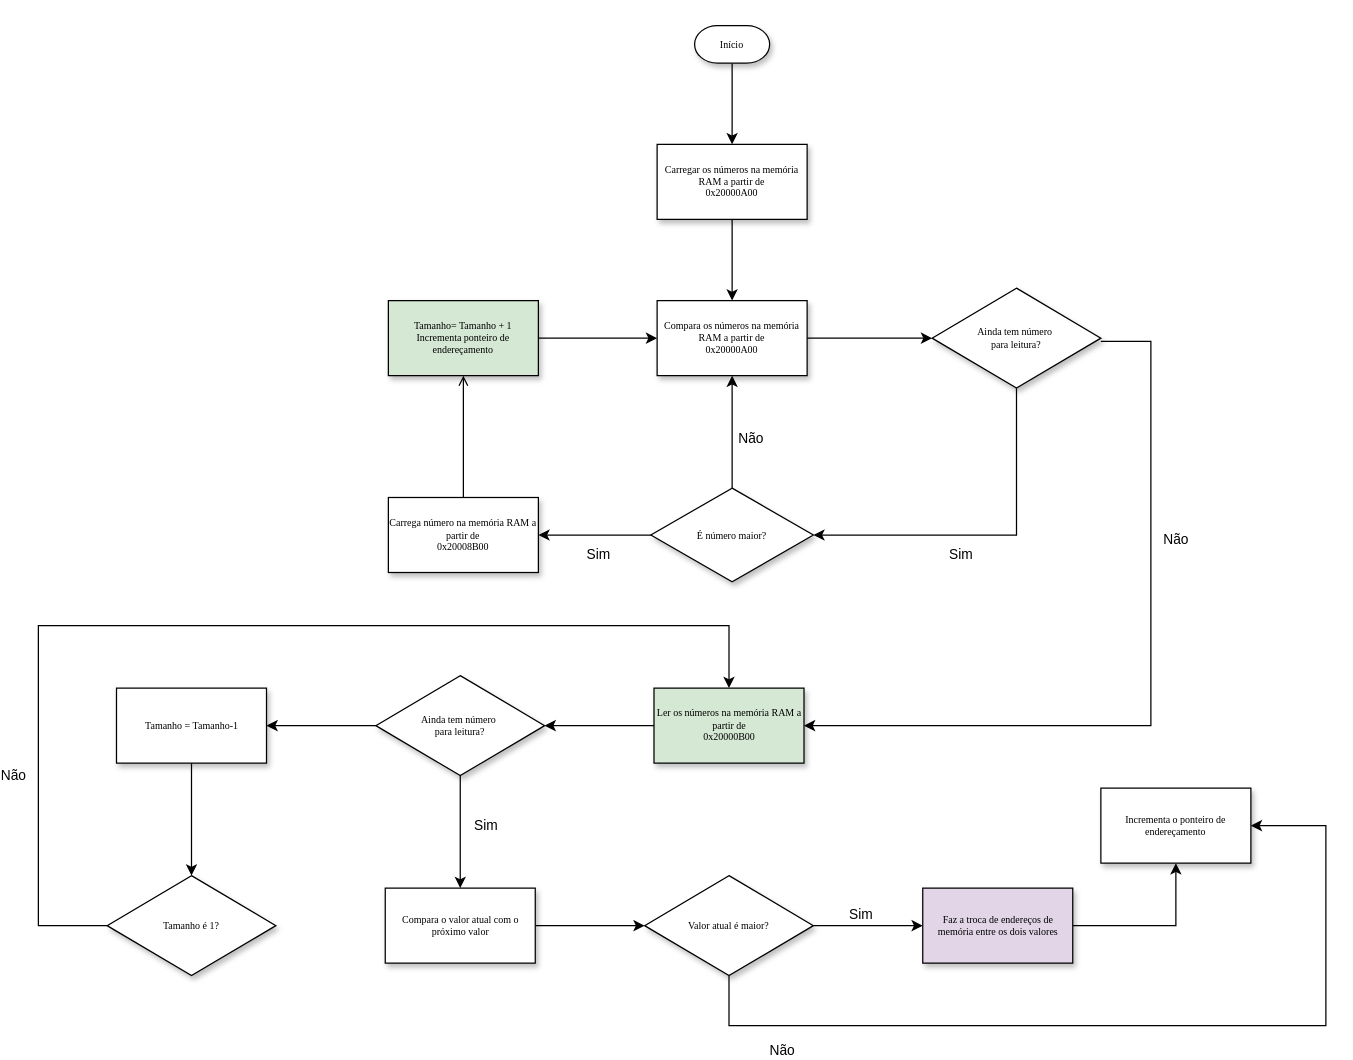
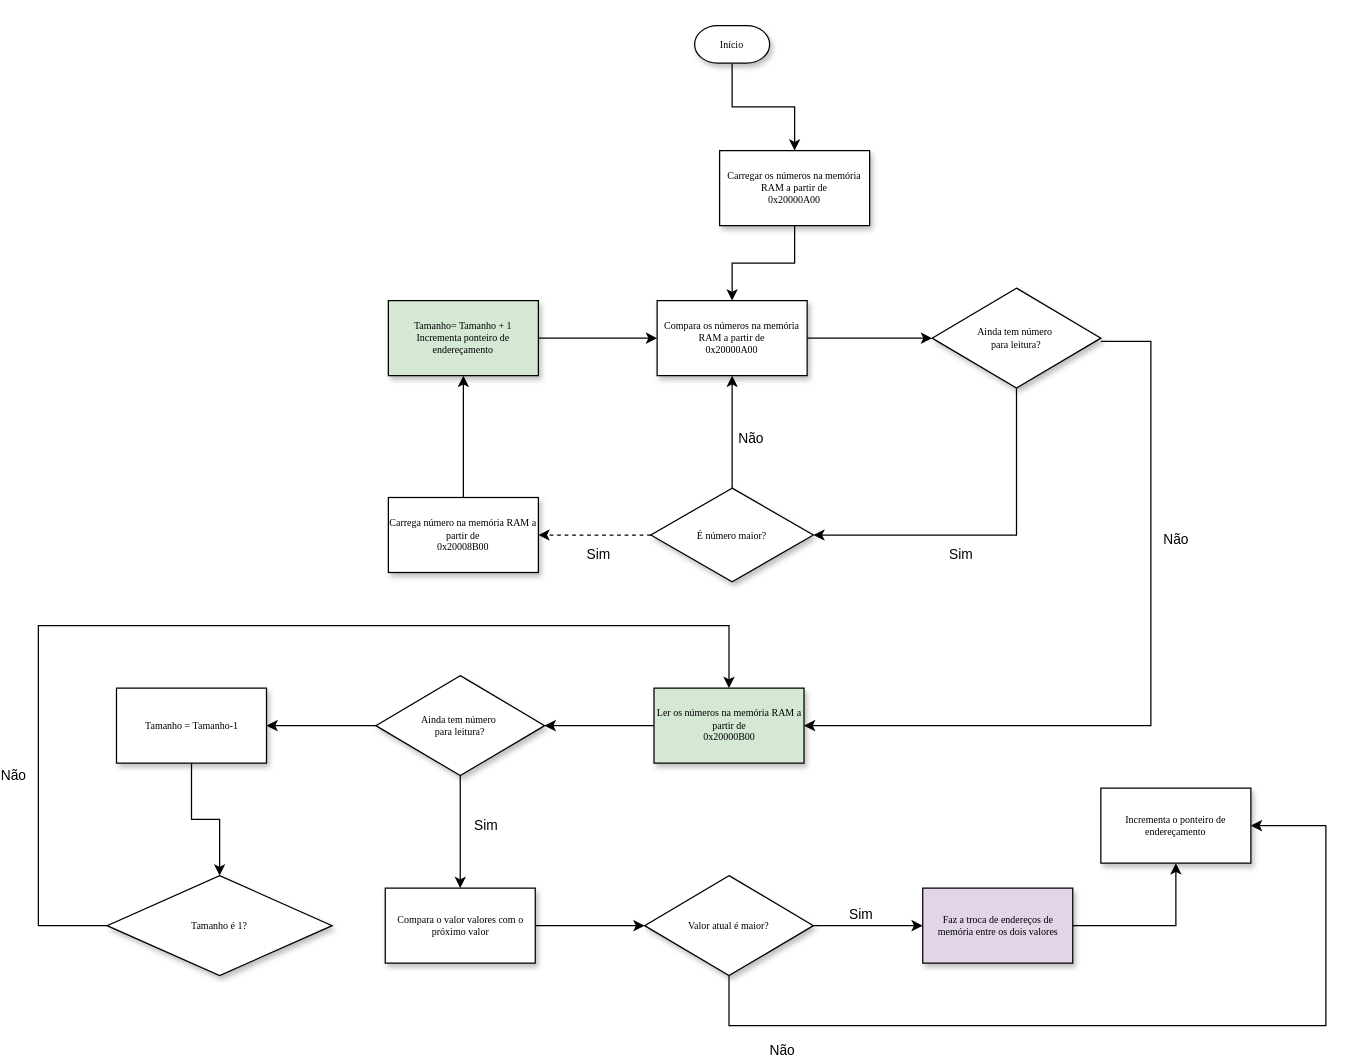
- <mxCell id="5" value="Carregar os números na memória RAM a partir de&lt;div&gt;0x20000A00&lt;/div&gt;" style="whiteSpace=wrap;html=1;fontSize=8;fontFamily=Verdana;strokeWidth=1;rounded=0;shadow=1;labelBackgroundColor=none;" vertex="1" parent="1"><mxGeometry x="515" y="115" width="120" height="60" as="geometry" /></mxCell>
+ <mxCell id="5" value="Carregar os números na memória RAM a partir de&lt;div&gt;0x20000A00&lt;/div&gt;" style="whiteSpace=wrap;html=1;fontSize=8;fontFamily=Verdana;strokeWidth=1;rounded=0;shadow=1;labelBackgroundColor=none;" vertex="1" parent="1"><mxGeometry x="565" y="120" width="120" height="60" as="geometry" /></mxCell>
- <mxCell id="9" value="" style="edgeStyle=orthogonalEdgeStyle;rounded=0;orthogonalLoop=1;jettySize=auto;html=1;endArrow=open;" edge="1" parent="1" source="10" target="19"><mxGeometry relative="1" as="geometry" /></mxCell>
+ <mxCell id="9" value="" style="edgeStyle=orthogonalEdgeStyle;rounded=0;orthogonalLoop=1;jettySize=auto;html=1;" edge="1" parent="1" source="10" target="19"><mxGeometry relative="1" as="geometry" /></mxCell>
- <mxCell id="6" value="Sim" style="edgeStyle=orthogonalEdgeStyle;rounded=0;orthogonalLoop=1;jettySize=auto;html=1;" edge="1" parent="1" source="8" target="10"><mxGeometry x="-0.059" y="15" relative="1" as="geometry"><mxPoint as="offset" /></mxGeometry></mxCell>
+ <mxCell id="6" value="Sim" style="edgeStyle=orthogonalEdgeStyle;rounded=0;orthogonalLoop=1;jettySize=auto;html=1;dashed=1;" edge="1" parent="1" source="8" target="10"><mxGeometry x="-0.059" y="15" relative="1" as="geometry"><mxPoint as="offset" /></mxGeometry></mxCell>
- <mxCell id="36" value="Tamanho é 1?" style="rhombus;whiteSpace=wrap;html=1;fontSize=8;fontFamily=Verdana;strokeWidth=1;rounded=0;shadow=1;labelBackgroundColor=none;" vertex="1" parent="1"><mxGeometry x="75" y="700" width="135" height="80" as="geometry" /></mxCell>
+ <mxCell id="36" value="Tamanho é 1?" style="rhombus;whiteSpace=wrap;html=1;fontSize=8;fontFamily=Verdana;strokeWidth=1;rounded=0;shadow=1;labelBackgroundColor=none;" vertex="1" parent="1"><mxGeometry x="75" y="700" width="180" height="80" as="geometry" /></mxCell>
- <mxCell id="25" value="Compara o valor atual com o próximo valor" style="whiteSpace=wrap;html=1;fontSize=8;fontFamily=Verdana;strokeWidth=1;rounded=0;shadow=1;labelBackgroundColor=none;" vertex="1" parent="1"><mxGeometry x="297.5" y="710" width="120" height="60" as="geometry" /></mxCell>
+ <mxCell id="25" value="Compara o valor valores com o próximo valor" style="whiteSpace=wrap;html=1;fontSize=8;fontFamily=Verdana;strokeWidth=1;rounded=0;shadow=1;labelBackgroundColor=none;" vertex="1" parent="1"><mxGeometry x="297.5" y="710" width="120" height="60" as="geometry" /></mxCell>
